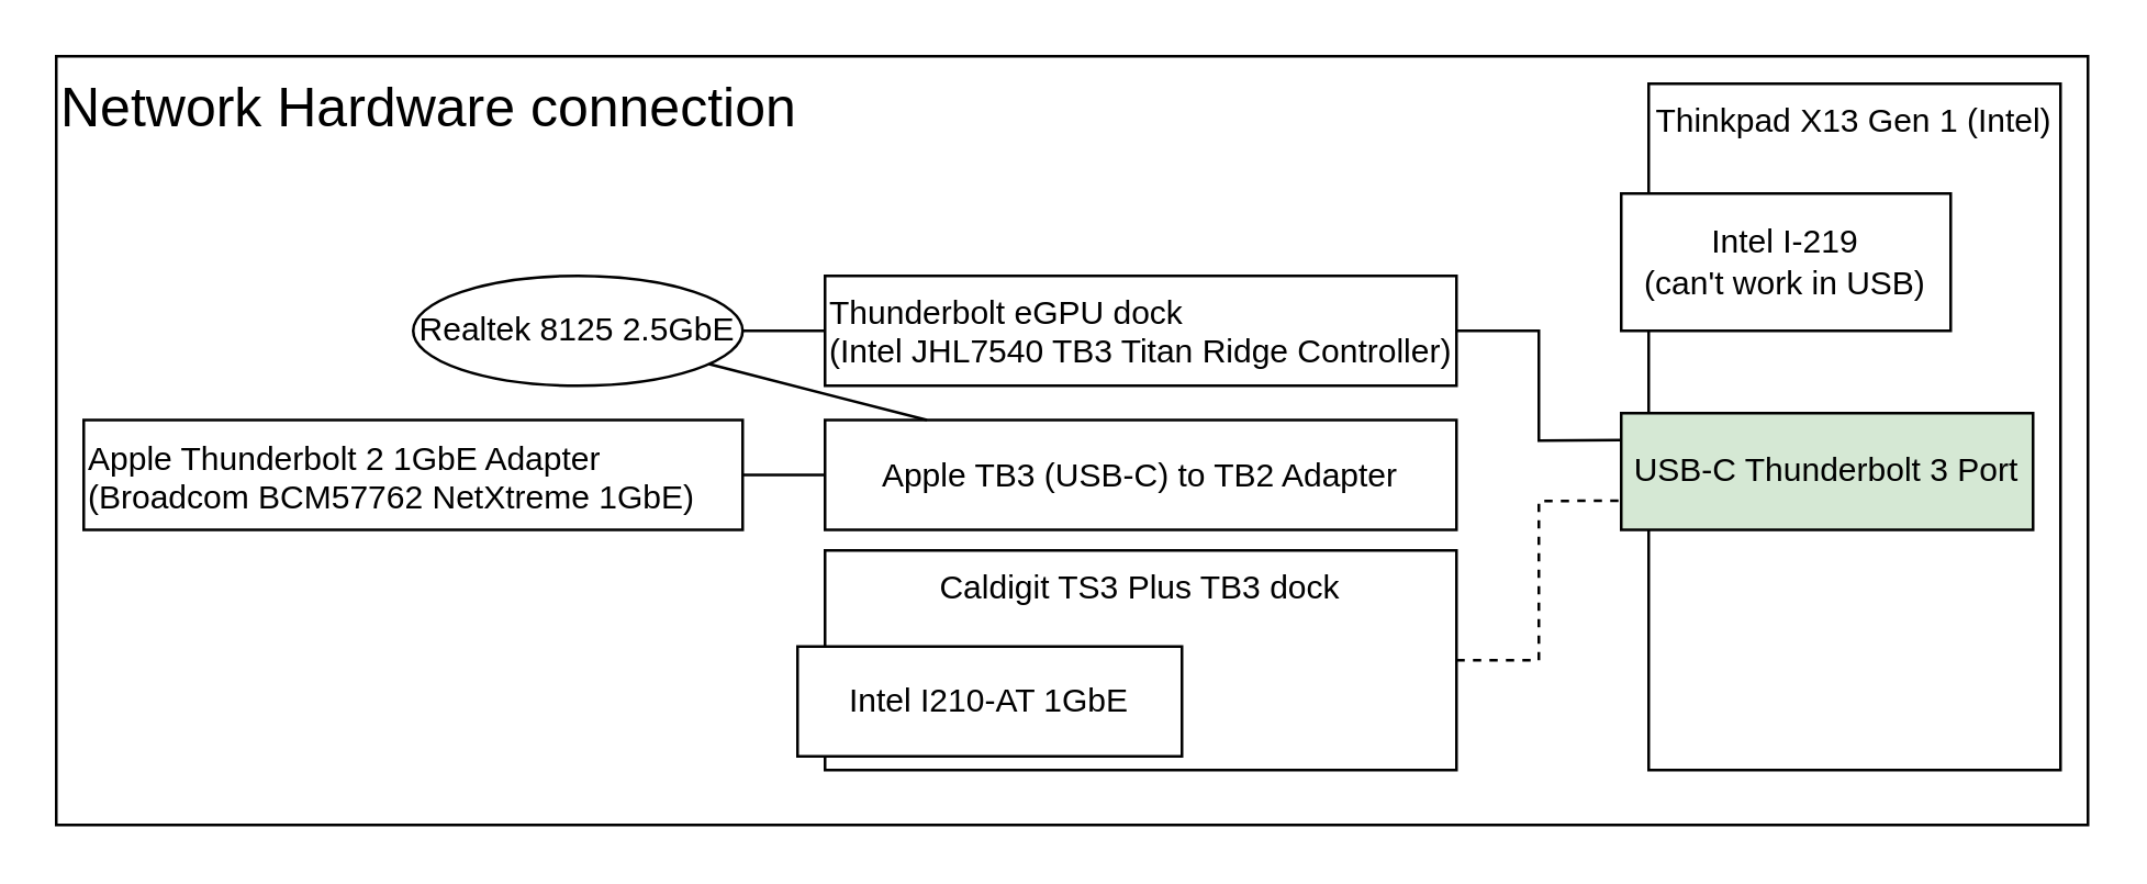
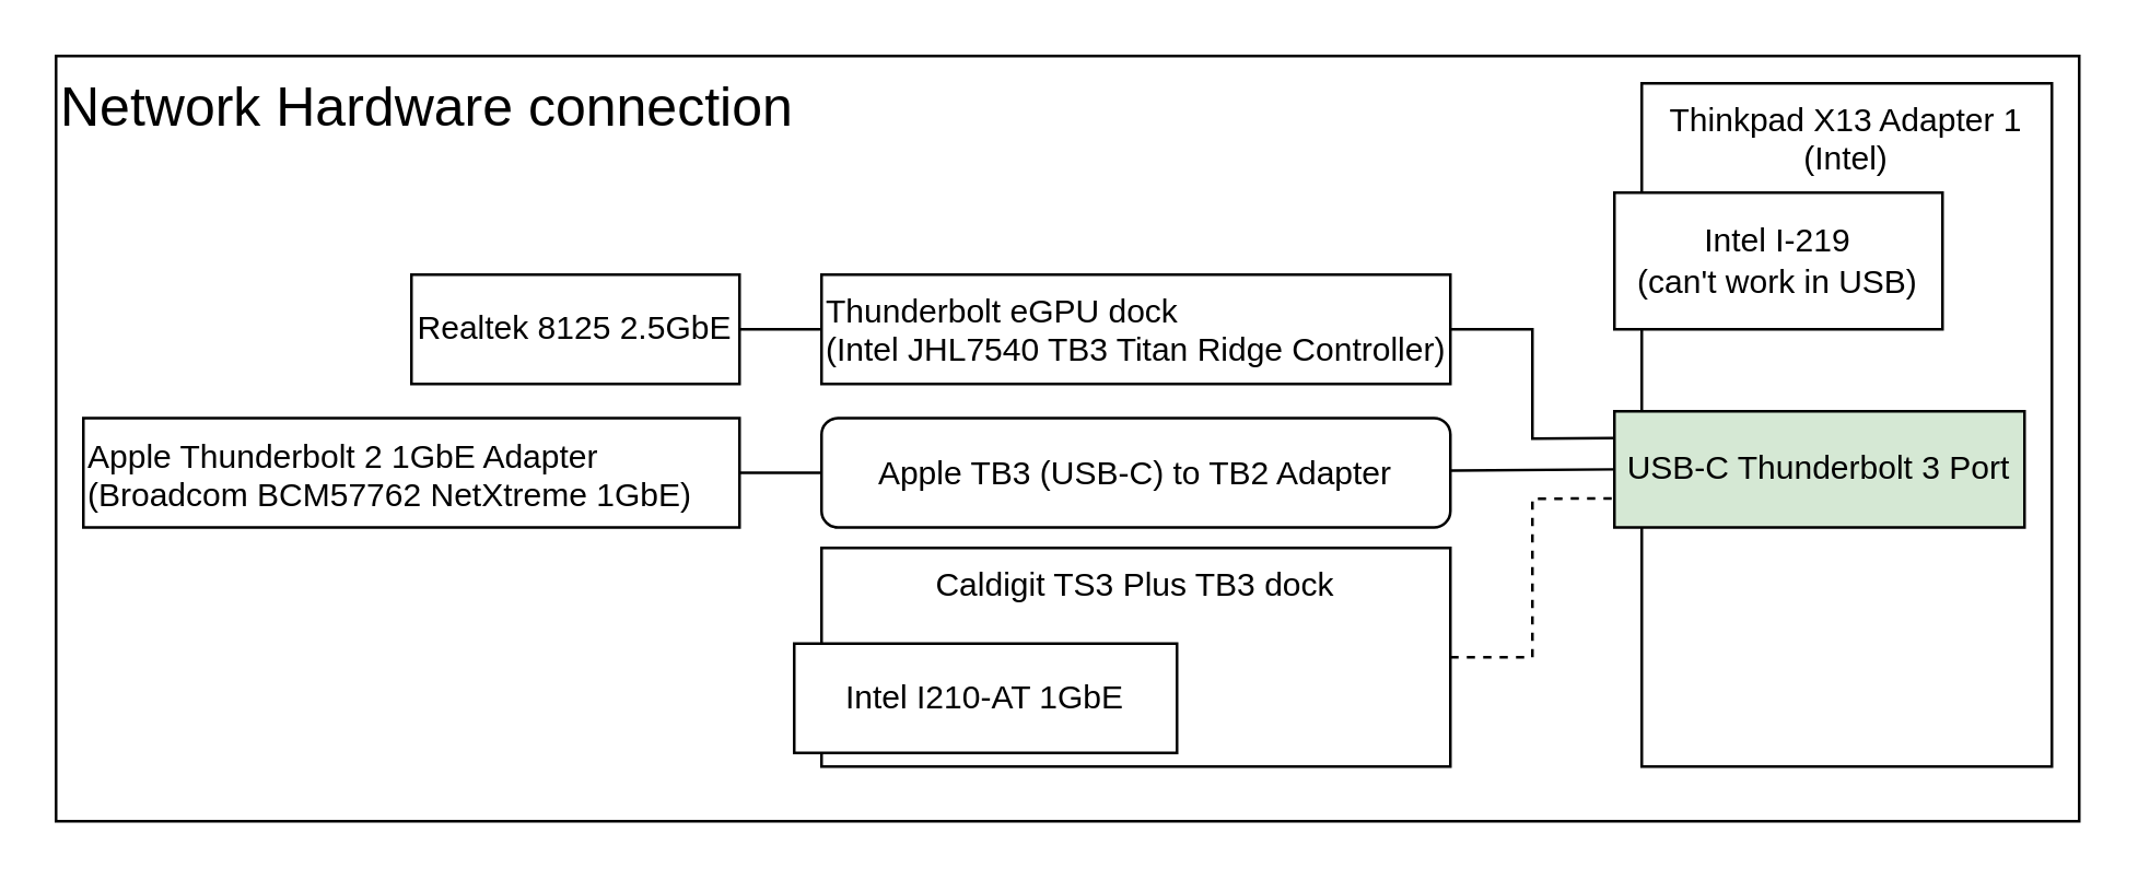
- <mxCell id="3" value="Thinkpad X13 Gen 1 (Intel)" style="rounded=0;whiteSpace=wrap;html=1;verticalAlign=top;" parent="1" vertex="1"><mxGeometry x="600" y="30" width="150" height="250" as="geometry" /></mxCell>
+ <mxCell id="3" value="Thinkpad X13 Adapter 1 (Intel)" style="rounded=0;whiteSpace=wrap;html=1;verticalAlign=top;" parent="1" vertex="1"><mxGeometry x="600" y="30" width="150" height="250" as="geometry" /></mxCell>
- <mxCell id="7" value="Realtek 8125 2.5GbE" style="ellipse;whiteSpace=wrap;html=1;" parent="1" vertex="1"><mxGeometry x="150" y="100" width="120" height="40" as="geometry" /></mxCell>
+ <mxCell id="7" value="Realtek 8125 2.5GbE" style="rounded=0;whiteSpace=wrap;html=1;" parent="1" vertex="1"><mxGeometry x="150" y="100" width="120" height="40" as="geometry" /></mxCell>
- <mxCell id="12" value="" style="endArrow=none;html=1;rounded=0;" parent="1" source="9" target="7" edge="1"><mxGeometry width="50" height="50" relative="1" as="geometry"><mxPoint x="480" y="190" as="sourcePoint" /><mxPoint x="530" y="140" as="targetPoint" /></mxGeometry></mxCell>
+ <mxCell id="12" value="" style="endArrow=none;html=1;rounded=0;entryX=0;entryY=0.5;entryDx=0;entryDy=0;" parent="1" source="9" target="5" edge="1"><mxGeometry width="50" height="50" relative="1" as="geometry"><mxPoint x="480" y="190" as="sourcePoint" /><mxPoint x="530" y="140" as="targetPoint" /></mxGeometry></mxCell>
- <mxCell id="9" value="Apple TB3 (USB-C) to TB2 Adapter" style="rounded=0;whiteSpace=wrap;html=1;" parent="1" vertex="1"><mxGeometry x="300" y="152.5" width="230" height="40" as="geometry" /></mxCell>
+ <mxCell id="9" value="Apple TB3 (USB-C) to TB2 Adapter" style="whiteSpace=wrap;html=1;rounded=1;" parent="1" vertex="1"><mxGeometry x="300" y="152.5" width="230" height="40" as="geometry" /></mxCell>
